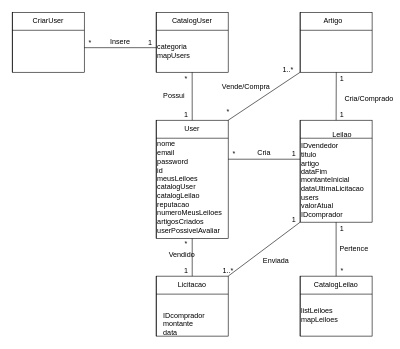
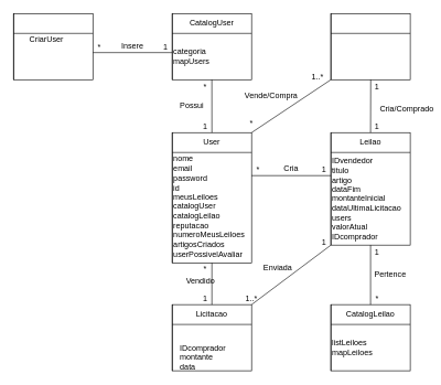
- <mxCell id="15" value="CriarUser" style="text;html=1;strokeColor=none;fillColor=none;align=center;verticalAlign=middle;whiteSpace=wrap;rounded=0;" parent="1" vertex="1"><mxGeometry x="50" y="20" width="60" height="30" as="geometry" /></mxCell>
+ <mxCell id="15" value="CriarUser" style="text;html=1;strokeColor=none;fillColor=none;align=center;verticalAlign=middle;whiteSpace=wrap;rounded=0;" parent="1" vertex="1"><mxGeometry x="40" y="45" width="60" height="30" as="geometry" /></mxCell>
- <mxCell id="9" value="Artigo" style="text;html=1;strokeColor=none;fillColor=none;align=center;verticalAlign=middle;whiteSpace=wrap;rounded=0;" parent="1" vertex="1"><mxGeometry x="525" y="20" width="60" height="30" as="geometry" /></mxCell>
- <mxCell id="12" value="Leilao" style="text;html=1;strokeColor=none;fillColor=none;align=center;verticalAlign=middle;whiteSpace=wrap;rounded=0;" parent="1" vertex="1"><mxGeometry x="540" y="210" width="60" height="30" as="geometry" /></mxCell>
+ <mxCell id="12" value="Leilao" style="text;html=1;strokeColor=none;fillColor=none;align=center;verticalAlign=middle;whiteSpace=wrap;rounded=0;" parent="1" vertex="1"><mxGeometry x="530" y="200" width="60" height="30" as="geometry" /></mxCell>
- <mxCell id="45" value="Enviada" style="text;html=1;strokeColor=none;fillColor=none;align=center;verticalAlign=middle;whiteSpace=wrap;rounded=0;" parent="1" vertex="1"><mxGeometry x="430" y="420" width="60" height="30" as="geometry" /></mxCell>
+ <mxCell id="45" value="Enviada" style="text;html=1;strokeColor=none;fillColor=none;align=center;verticalAlign=middle;whiteSpace=wrap;rounded=0;" parent="1" vertex="1"><mxGeometry x="390" y="390" width="60" height="30" as="geometry" /></mxCell>
